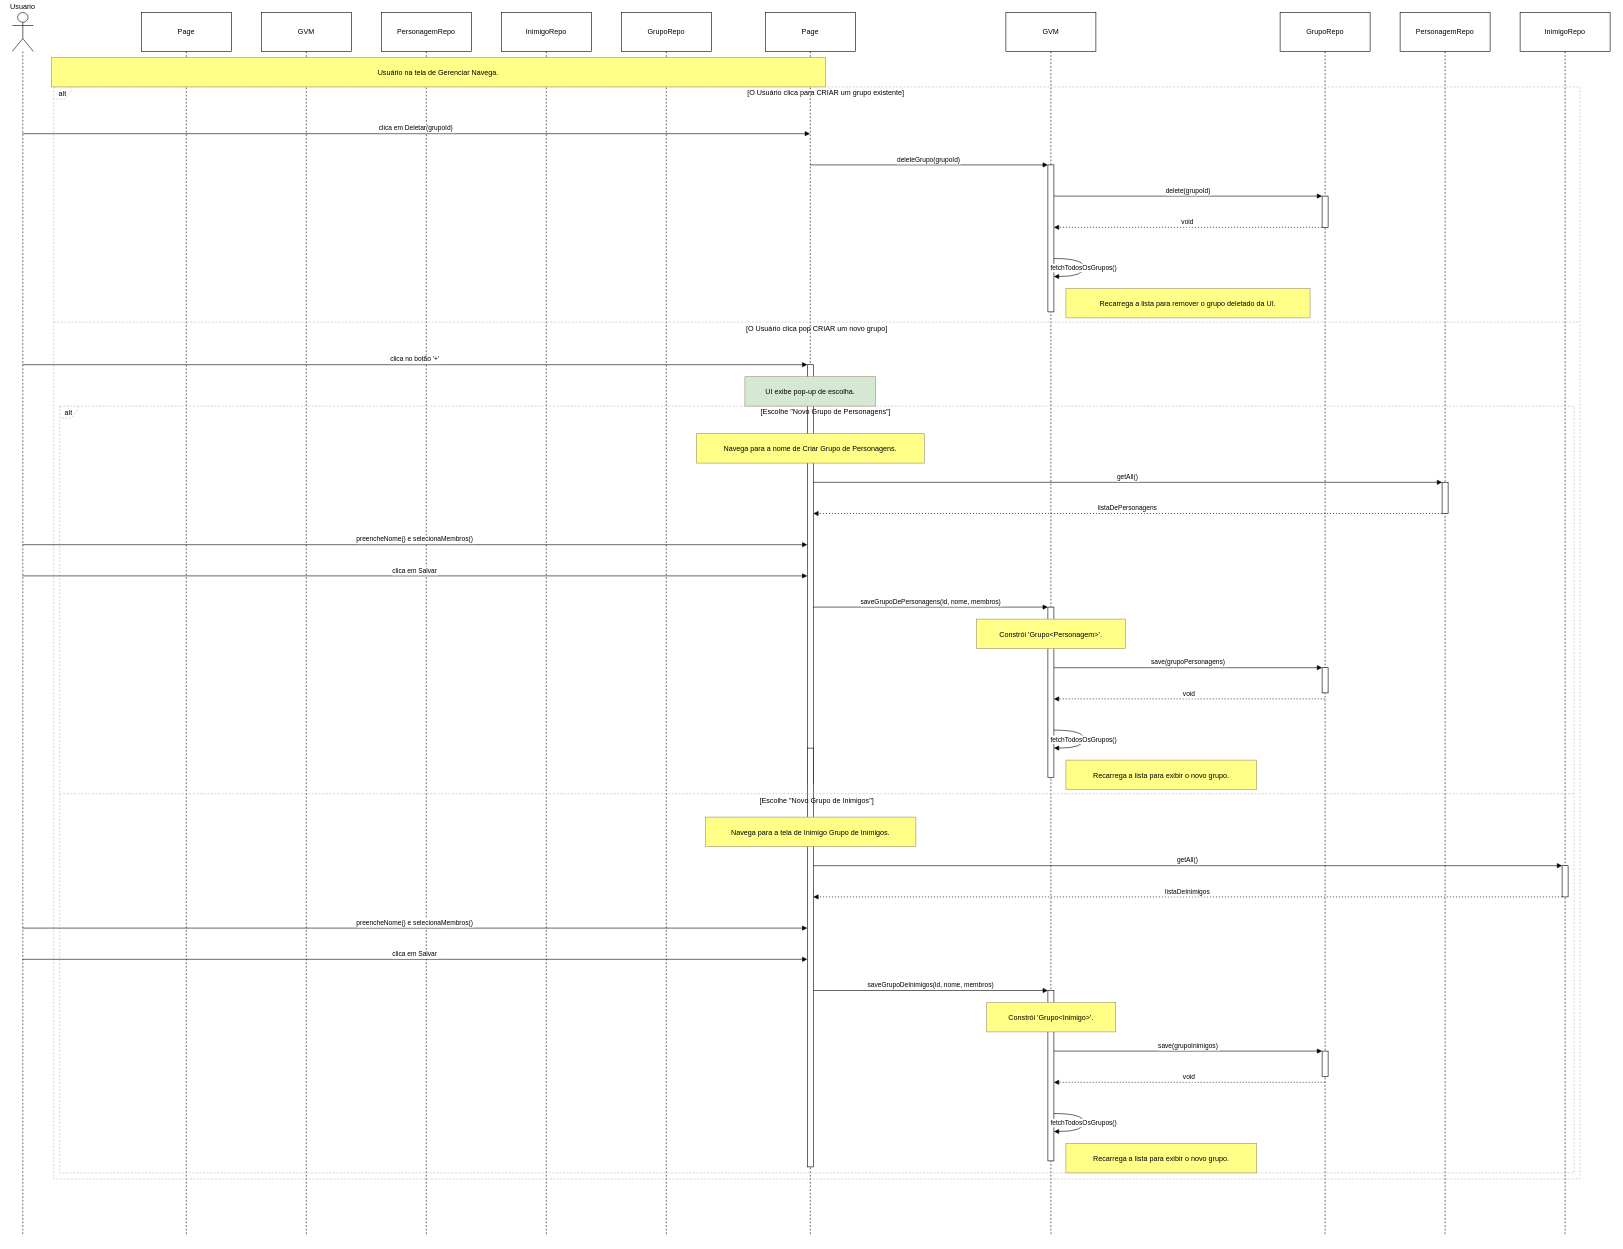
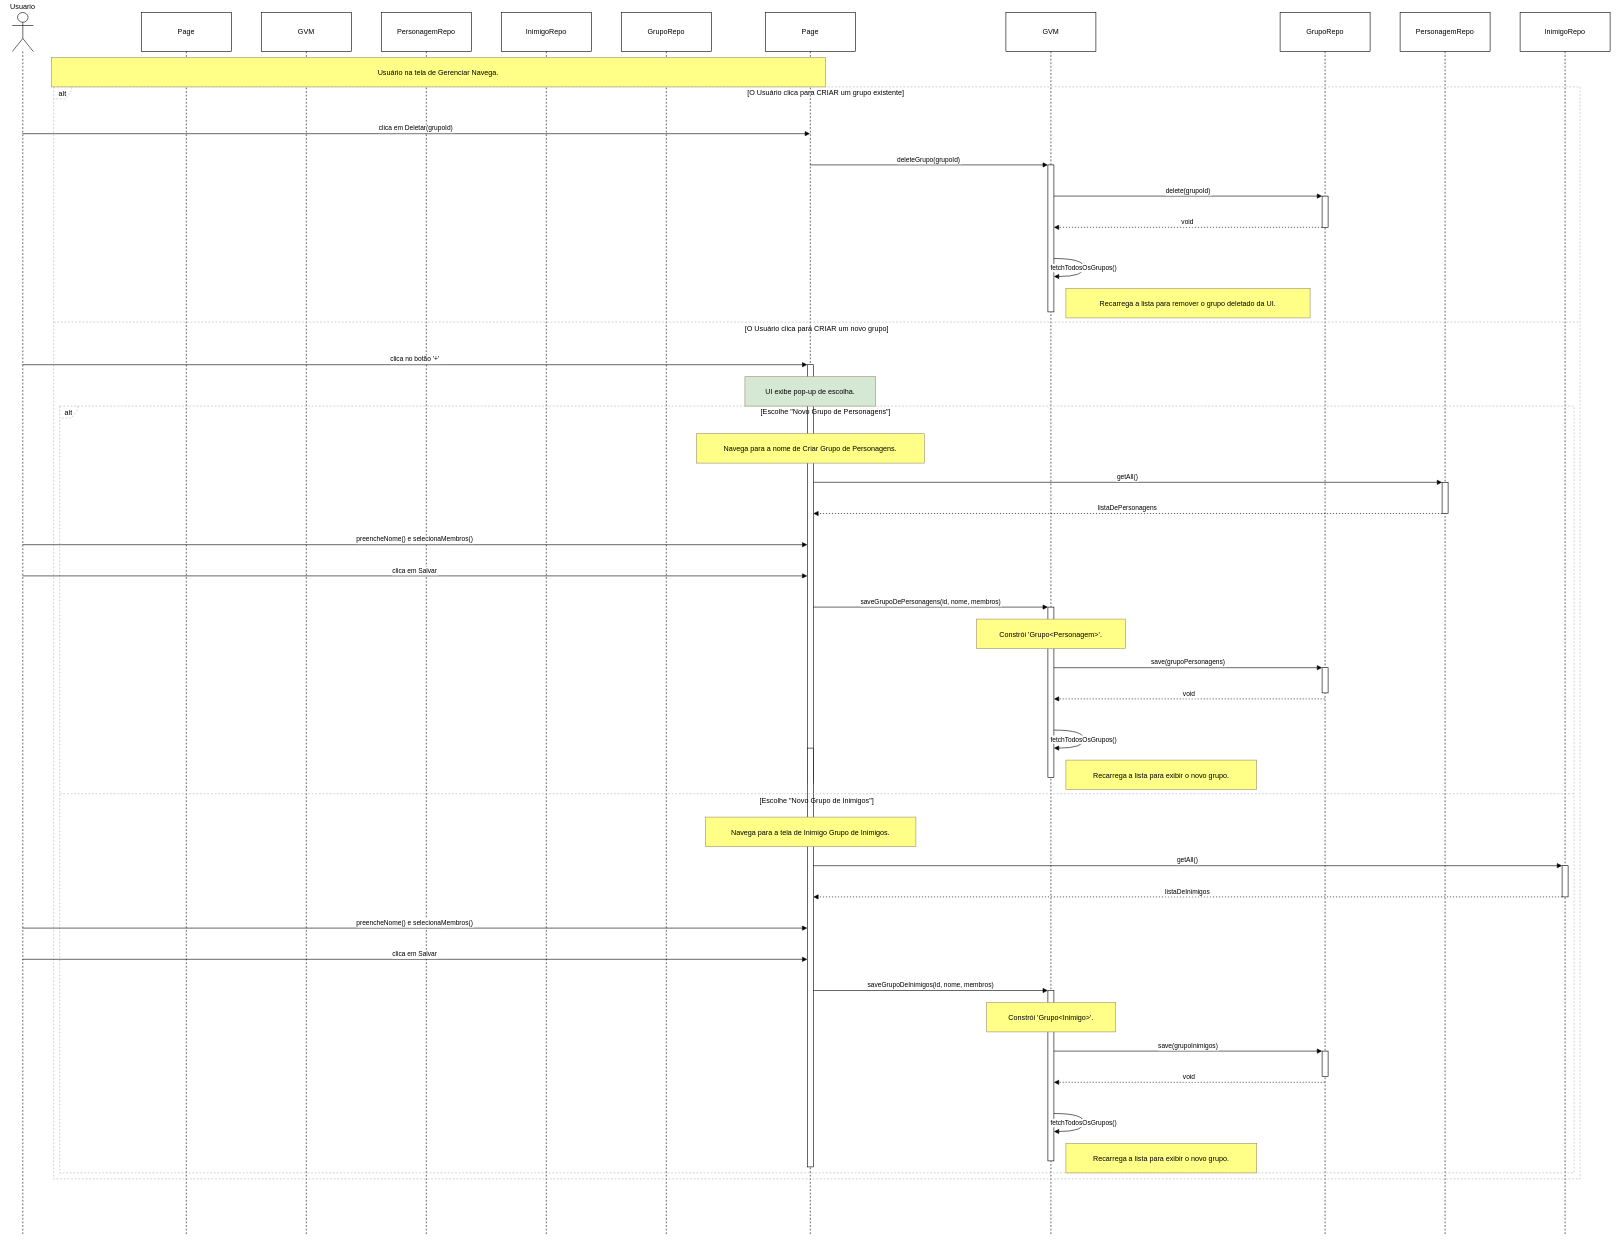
- <mxCell id="28" value="[O Usuário clica pop CRIAR um novo grupo]" style="shape=line;dashed=1;whiteSpace=wrap;verticalAlign=top;labelPosition=center;verticalLabelPosition=middle;align=center;strokeColor=#B3B3B3;" vertex="1" parent="26"><mxGeometry y="390" width="2544" height="4" as="geometry" /></mxCell>
+ <mxCell id="28" value="[O Usuário clica para CRIAR um novo grupo]" style="shape=line;dashed=1;whiteSpace=wrap;verticalAlign=top;labelPosition=center;verticalLabelPosition=middle;align=center;strokeColor=#B3B3B3;" vertex="1" parent="26"><mxGeometry y="390" width="2544" height="4" as="geometry" /></mxCell>
